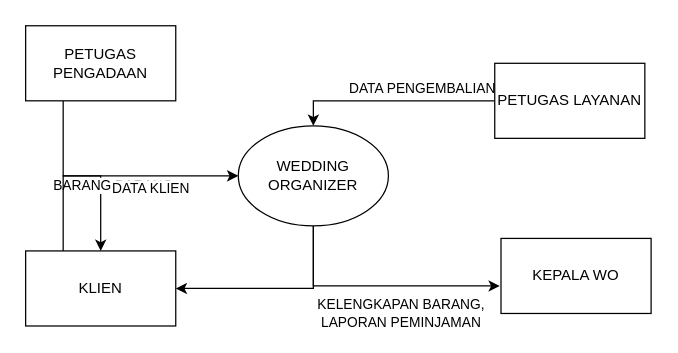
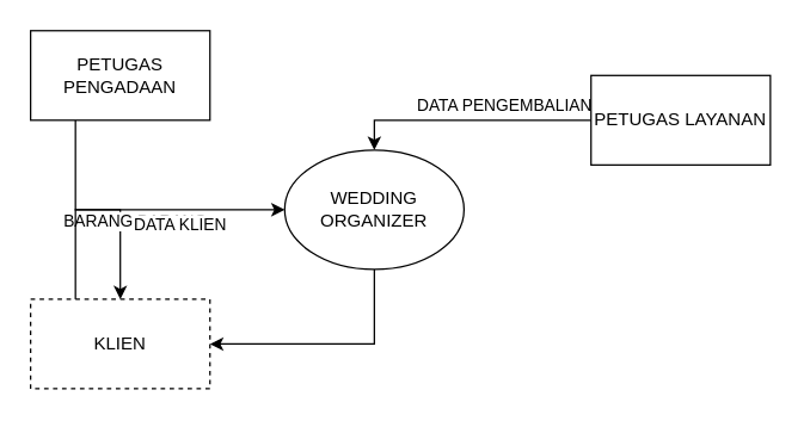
- <mxCell id="4" value="&lt;div&gt;KEPALA WO&lt;/div&gt;" style="rounded=0;whiteSpace=wrap;html=1;" vertex="1" parent="1"><mxGeometry x="400" y="190" width="120" height="60" as="geometry" /></mxCell>
- <mxCell id="10" value="&lt;div&gt;KELENGKAPAN BARANG,&lt;/div&gt;&lt;div&gt;LAPORAN PEMINJAMAN&lt;br&gt;&lt;/div&gt;" style="edgeStyle=orthogonalEdgeStyle;rounded=0;orthogonalLoop=1;jettySize=auto;html=1;exitX=0.5;exitY=1;exitDx=0;exitDy=0;entryX=-0.008;entryY=0.633;entryDx=0;entryDy=0;entryPerimeter=0;" edge="1" parent="1" source="11" target="4"><mxGeometry x="0.198" y="-22" relative="1" as="geometry"><mxPoint as="offset" /></mxGeometry></mxCell>
- <mxCell id="8" value="KLIEN" style="rounded=0;whiteSpace=wrap;html=1;" vertex="1" parent="1"><mxGeometry x="20" y="200" width="120" height="60" as="geometry" /></mxCell>
+ <mxCell id="8" value="KLIEN" style="rounded=0;whiteSpace=wrap;html=1;dashed=1;" vertex="1" parent="1"><mxGeometry x="20" y="200" width="120" height="60" as="geometry" /></mxCell>
